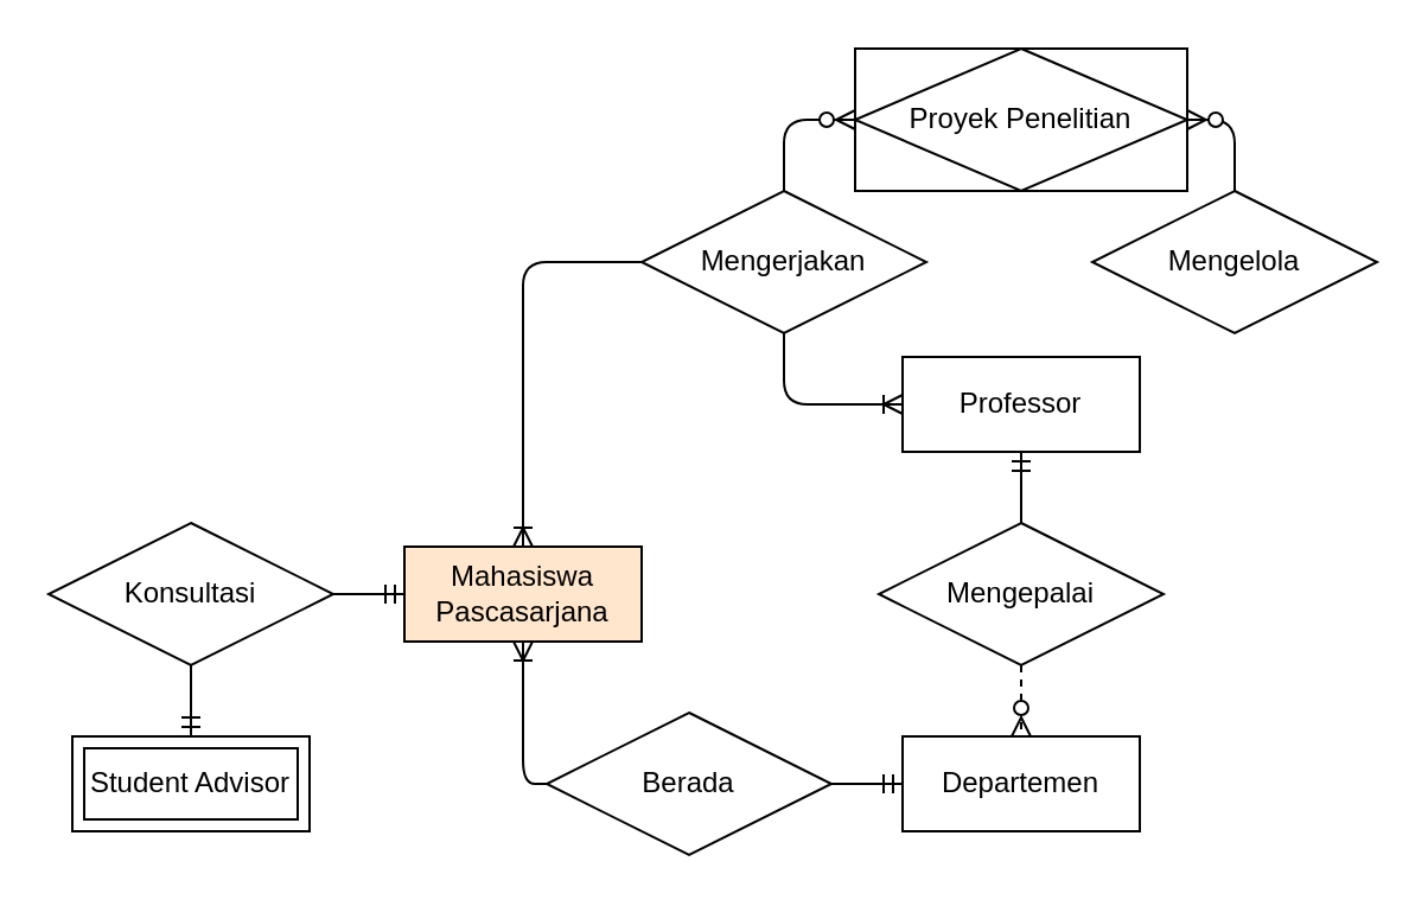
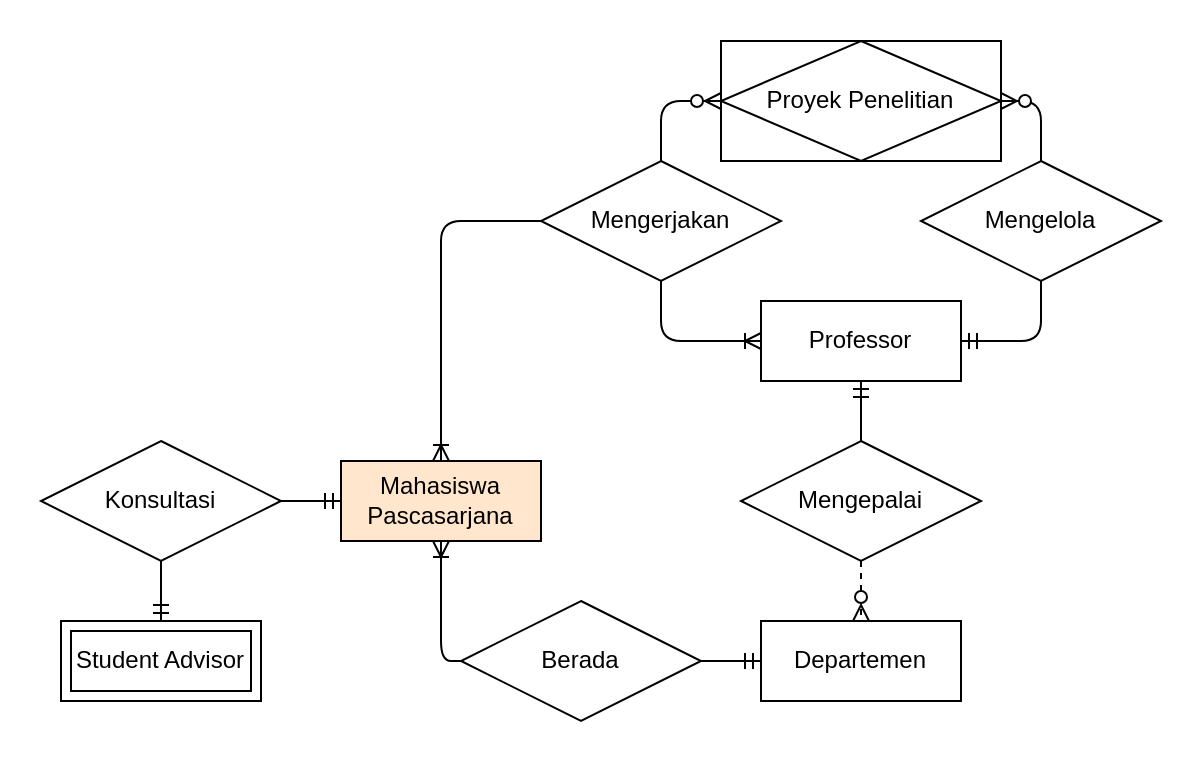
+ <mxCell id="6" value="" style="edgeStyle=orthogonalEdgeStyle;fontSize=12;html=1;endArrow=ERmandOne;entryX=1;entryY=0.5;entryDx=0;entryDy=0;exitX=0.5;exitY=1;exitDx=0;exitDy=0;" parent="1" source="5" target="2" edge="1"><mxGeometry width="100" height="100" relative="1" as="geometry"><mxPoint x="400" y="190" as="sourcePoint" /><mxPoint x="500" y="90" as="targetPoint" /></mxGeometry></mxCell>
